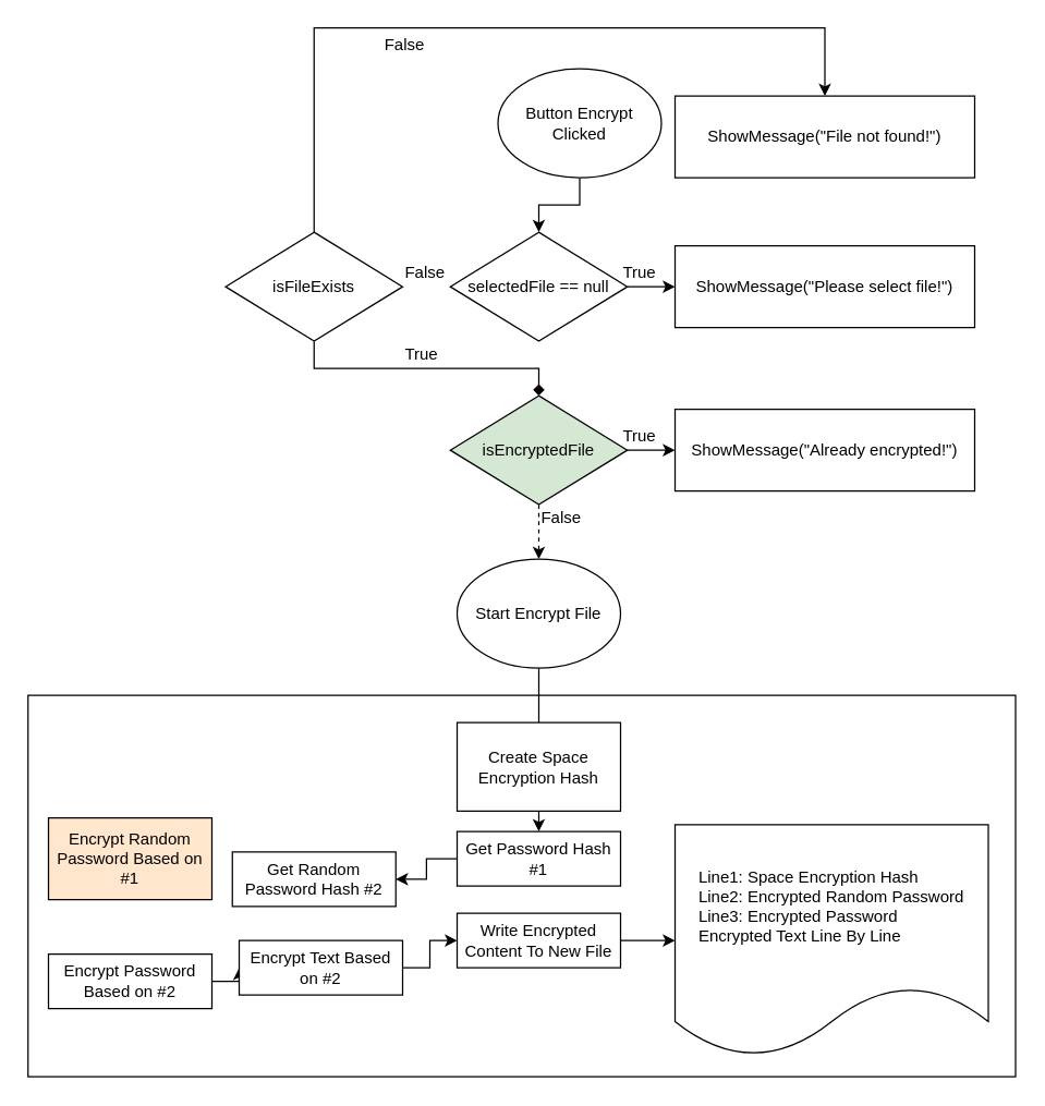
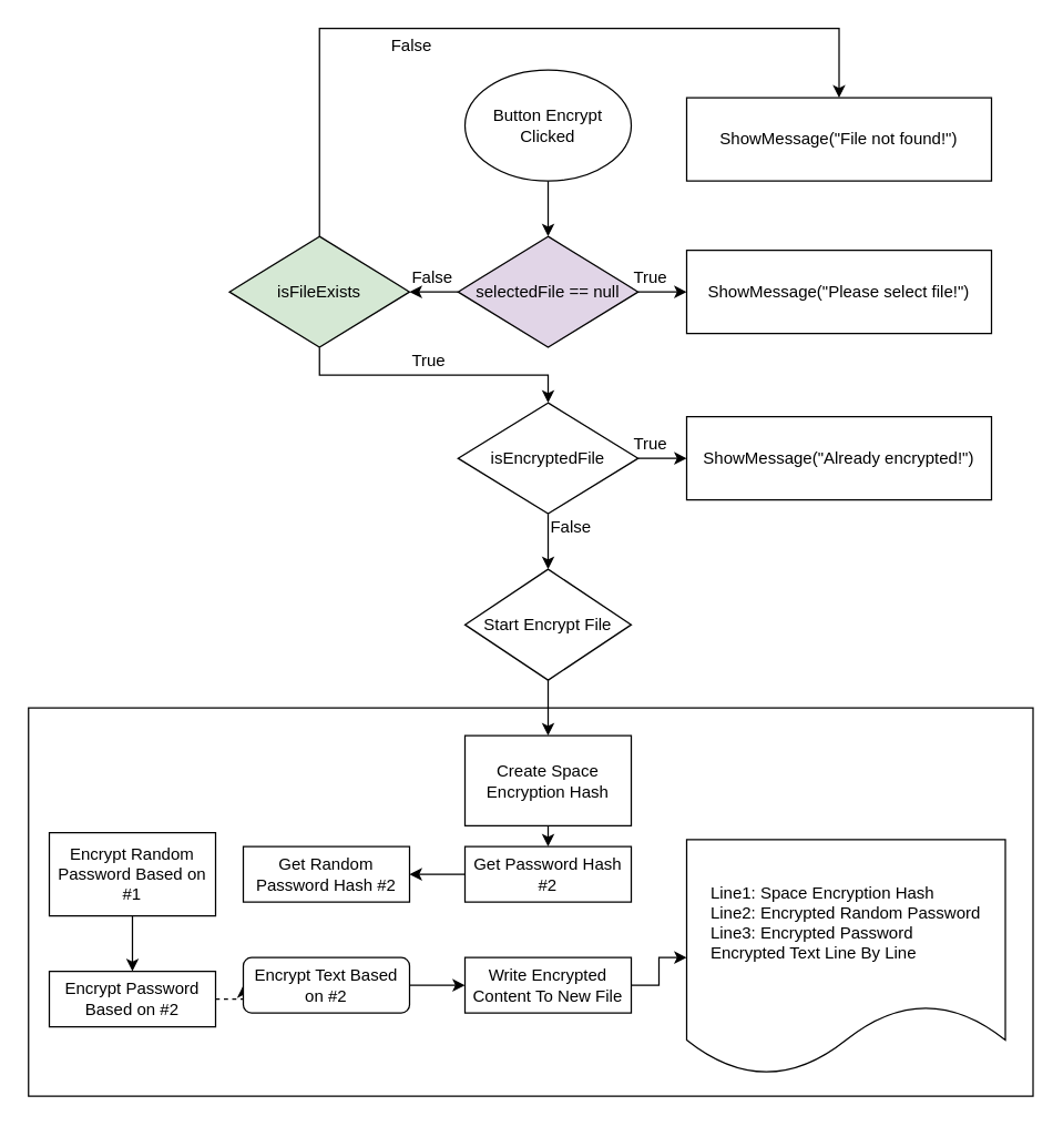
- <mxCell id="4" value="&lt;font style=&quot;font-size: 12px&quot;&gt;Button Encrypt Clicked&lt;/font&gt;" style="ellipse;whiteSpace=wrap;html=1;" parent="1" vertex="1"><mxGeometry x="365" y="50" width="120" height="80" as="geometry" /></mxCell>
+ <mxCell id="4" value="&lt;font style=&quot;font-size: 12px&quot;&gt;Button Encrypt Clicked&lt;/font&gt;" style="ellipse;whiteSpace=wrap;html=1;" parent="1" vertex="1"><mxGeometry x="335" y="50" width="120" height="80" as="geometry" /></mxCell>
- <mxCell id="33" value="&lt;font style=&quot;font-size: 12px&quot;&gt;isFileExists&lt;/font&gt;" style="rhombus;whiteSpace=wrap;html=1;" vertex="1" parent="1"><mxGeometry x="165" y="170" width="130" height="80" as="geometry" /></mxCell>
+ <mxCell id="33" value="&lt;font style=&quot;font-size: 12px&quot;&gt;isFileExists&lt;/font&gt;" style="rhombus;whiteSpace=wrap;html=1;fillColor=#d5e8d4;" vertex="1" parent="1"><mxGeometry x="165" y="170" width="130" height="80" as="geometry" /></mxCell>
+ <mxCell id="6" value="" style="edgeStyle=orthogonalEdgeStyle;rounded=0;orthogonalLoop=1;jettySize=auto;html=1;" edge="1" parent="1" source="7" target="33"><mxGeometry relative="1" as="geometry" /></mxCell>
- <mxCell id="7" value="&lt;font style=&quot;font-size: 12px&quot;&gt;selectedFile == null&lt;/font&gt;" style="rhombus;whiteSpace=wrap;html=1;" parent="1" vertex="1"><mxGeometry x="330" y="170" width="130" height="80" as="geometry" /></mxCell>
+ <mxCell id="7" value="&lt;font style=&quot;font-size: 12px&quot;&gt;selectedFile == null&lt;/font&gt;" style="rhombus;whiteSpace=wrap;html=1;fillColor=#e1d5e7;" parent="1" vertex="1"><mxGeometry x="330" y="170" width="130" height="80" as="geometry" /></mxCell>
- <mxCell id="32" value="" style="edgeStyle=orthogonalEdgeStyle;rounded=0;orthogonalLoop=1;jettySize=auto;html=1;entryX=0.5;entryY=0;entryDx=0;entryDy=0;endArrow=diamond;" edge="1" parent="1" source="33" target="12"><mxGeometry relative="1" as="geometry"><mxPoint x="230" y="330" as="targetPoint" /><Array as="points"><mxPoint x="230" y="270" /><mxPoint x="395" y="270" /></Array></mxGeometry></mxCell>
+ <mxCell id="32" value="" style="edgeStyle=orthogonalEdgeStyle;rounded=0;orthogonalLoop=1;jettySize=auto;html=1;entryX=0.5;entryY=0;entryDx=0;entryDy=0;" edge="1" parent="1" source="33" target="12"><mxGeometry relative="1" as="geometry"><mxPoint x="230" y="330" as="targetPoint" /><Array as="points"><mxPoint x="230" y="270" /><mxPoint x="395" y="270" /></Array></mxGeometry></mxCell>
- <mxCell id="12" value="&lt;font style=&quot;font-size: 12px&quot;&gt;isEncryptedFile&lt;/font&gt;" style="rhombus;whiteSpace=wrap;html=1;fillColor=#d5e8d4;" parent="1" vertex="1"><mxGeometry x="330" y="290" width="130" height="80" as="geometry" /></mxCell>
+ <mxCell id="12" value="&lt;font style=&quot;font-size: 12px&quot;&gt;isEncryptedFile&lt;/font&gt;" style="rhombus;whiteSpace=wrap;html=1;" parent="1" vertex="1"><mxGeometry x="330" y="290" width="130" height="80" as="geometry" /></mxCell>
- <mxCell id="11" value="" style="edgeStyle=orthogonalEdgeStyle;rounded=0;orthogonalLoop=1;jettySize=auto;html=1;dashed=1;" parent="1" source="12" target="16" edge="1"><mxGeometry relative="1" as="geometry" /></mxCell>
+ <mxCell id="11" value="" style="edgeStyle=orthogonalEdgeStyle;rounded=0;orthogonalLoop=1;jettySize=auto;html=1;" parent="1" source="12" target="16" edge="1"><mxGeometry relative="1" as="geometry" /></mxCell>
- <mxCell id="16" value="&lt;font style=&quot;font-size: 12px&quot;&gt;Start Encrypt File&lt;/font&gt;" style="ellipse;whiteSpace=wrap;html=1;" parent="1" vertex="1"><mxGeometry x="335" y="410" width="120" height="80" as="geometry" /></mxCell>
+ <mxCell id="16" value="&lt;font style=&quot;font-size: 12px&quot;&gt;Start Encrypt File&lt;/font&gt;" style="rhombus;whiteSpace=wrap;html=1;" parent="1" vertex="1"><mxGeometry x="335" y="410" width="120" height="80" as="geometry" /></mxCell>
- <mxCell id="15" value="" style="edgeStyle=orthogonalEdgeStyle;rounded=0;orthogonalLoop=1;jettySize=auto;html=1;entryX=0.5;entryY=0;entryDx=0;entryDy=0;endArrow=none;" parent="1" source="16" target="18" edge="1"><mxGeometry relative="1" as="geometry"><mxPoint x="579.998" y="509.667" as="targetPoint" /></mxGeometry></mxCell>
+ <mxCell id="15" value="" style="edgeStyle=orthogonalEdgeStyle;rounded=0;orthogonalLoop=1;jettySize=auto;html=1;entryX=0.5;entryY=0;entryDx=0;entryDy=0;" parent="1" source="16" target="18" edge="1"><mxGeometry relative="1" as="geometry"><mxPoint x="579.998" y="509.667" as="targetPoint" /></mxGeometry></mxCell>
- <mxCell id="23" value="&lt;span&gt;Encrypt Random Password Based on #1&lt;/span&gt;" style="rounded=0;whiteSpace=wrap;html=1;fillColor=#ffe6cc;" parent="1" vertex="1"><mxGeometry x="35" y="600" width="120" height="60" as="geometry" /></mxCell>
+ <mxCell id="23" value="&lt;span&gt;Encrypt Random Password Based on #1&lt;/span&gt;" style="rounded=0;whiteSpace=wrap;html=1;" parent="1" vertex="1"><mxGeometry x="35" y="600" width="120" height="60" as="geometry" /></mxCell>
- <mxCell id="20" value="Get Password Hash #1" style="rounded=0;whiteSpace=wrap;html=1;" parent="1" vertex="1"><mxGeometry x="335" y="610" width="120" height="40" as="geometry" /></mxCell>
+ <mxCell id="20" value="Get Password Hash #2" style="rounded=0;whiteSpace=wrap;html=1;" parent="1" vertex="1"><mxGeometry x="335" y="610" width="120" height="40" as="geometry" /></mxCell>
- <mxCell id="21" value="&lt;span&gt;Get Random Password Hash #2&lt;/span&gt;" style="rounded=0;whiteSpace=wrap;html=1;" parent="1" vertex="1"><mxGeometry x="170" y="625" width="120" height="40" as="geometry" /></mxCell>
+ <mxCell id="21" value="&lt;span&gt;Get Random Password Hash #2&lt;/span&gt;" style="rounded=0;whiteSpace=wrap;html=1;" parent="1" vertex="1"><mxGeometry x="175" y="610" width="120" height="40" as="geometry" /></mxCell>
+ <mxCell id="22" value="" style="edgeStyle=orthogonalEdgeStyle;rounded=0;orthogonalLoop=1;jettySize=auto;html=1;" parent="1" source="23" target="25" edge="1"><mxGeometry relative="1" as="geometry"><mxPoint x="-45" y="630" as="targetPoint" /><Array as="points" /></mxGeometry></mxCell>
- <mxCell id="29" value="&lt;span&gt;Write Encrypted Content To New File&lt;br&gt;&lt;/span&gt;" style="rounded=0;whiteSpace=wrap;html=1;" parent="1" vertex="1"><mxGeometry x="335" y="670" width="120" height="40" as="geometry" /></mxCell>
+ <mxCell id="29" value="&lt;span&gt;Write Encrypted Content To New File&lt;br&gt;&lt;/span&gt;" style="rounded=0;whiteSpace=wrap;html=1;" parent="1" vertex="1"><mxGeometry x="335" y="690" width="120" height="40" as="geometry" /></mxCell>
- <mxCell id="27" value="&lt;span&gt;Encrypt Text Based on #2&lt;br&gt;&lt;/span&gt;" style="rounded=0;whiteSpace=wrap;html=1;" parent="1" vertex="1"><mxGeometry x="175" y="690" width="120" height="40" as="geometry" /></mxCell>
+ <mxCell id="27" value="&lt;span&gt;Encrypt Text Based on #2&lt;br&gt;&lt;/span&gt;" style="whiteSpace=wrap;html=1;rounded=1;" parent="1" vertex="1"><mxGeometry x="175" y="690" width="120" height="40" as="geometry" /></mxCell>
- <mxCell id="24" value="" style="edgeStyle=orthogonalEdgeStyle;rounded=0;orthogonalLoop=1;jettySize=auto;html=1;" parent="1" source="25" target="27" edge="1"><mxGeometry relative="1" as="geometry" /></mxCell>
+ <mxCell id="24" value="" style="edgeStyle=orthogonalEdgeStyle;rounded=0;orthogonalLoop=1;jettySize=auto;html=1;dashed=1;" parent="1" source="25" target="27" edge="1"><mxGeometry relative="1" as="geometry" /></mxCell>
